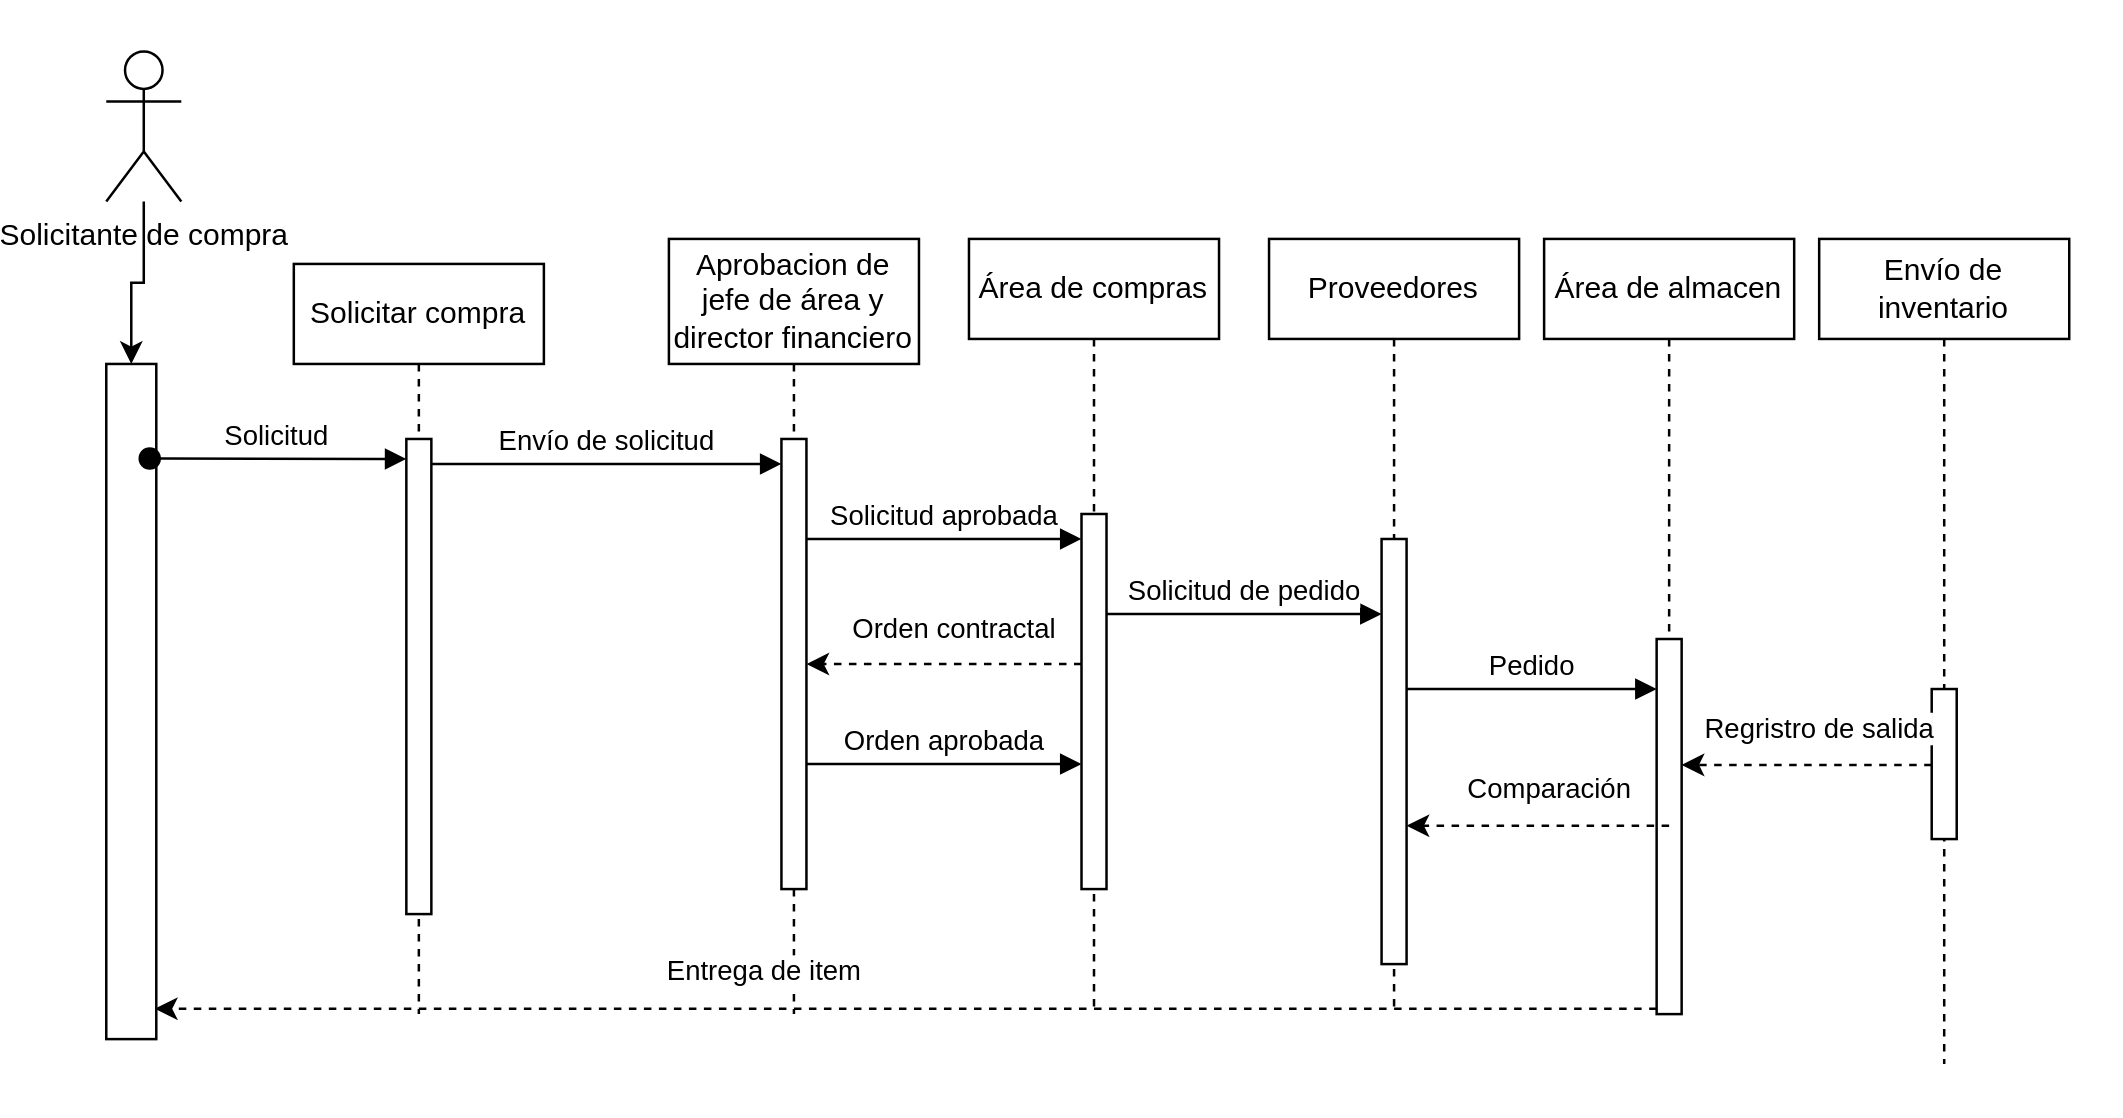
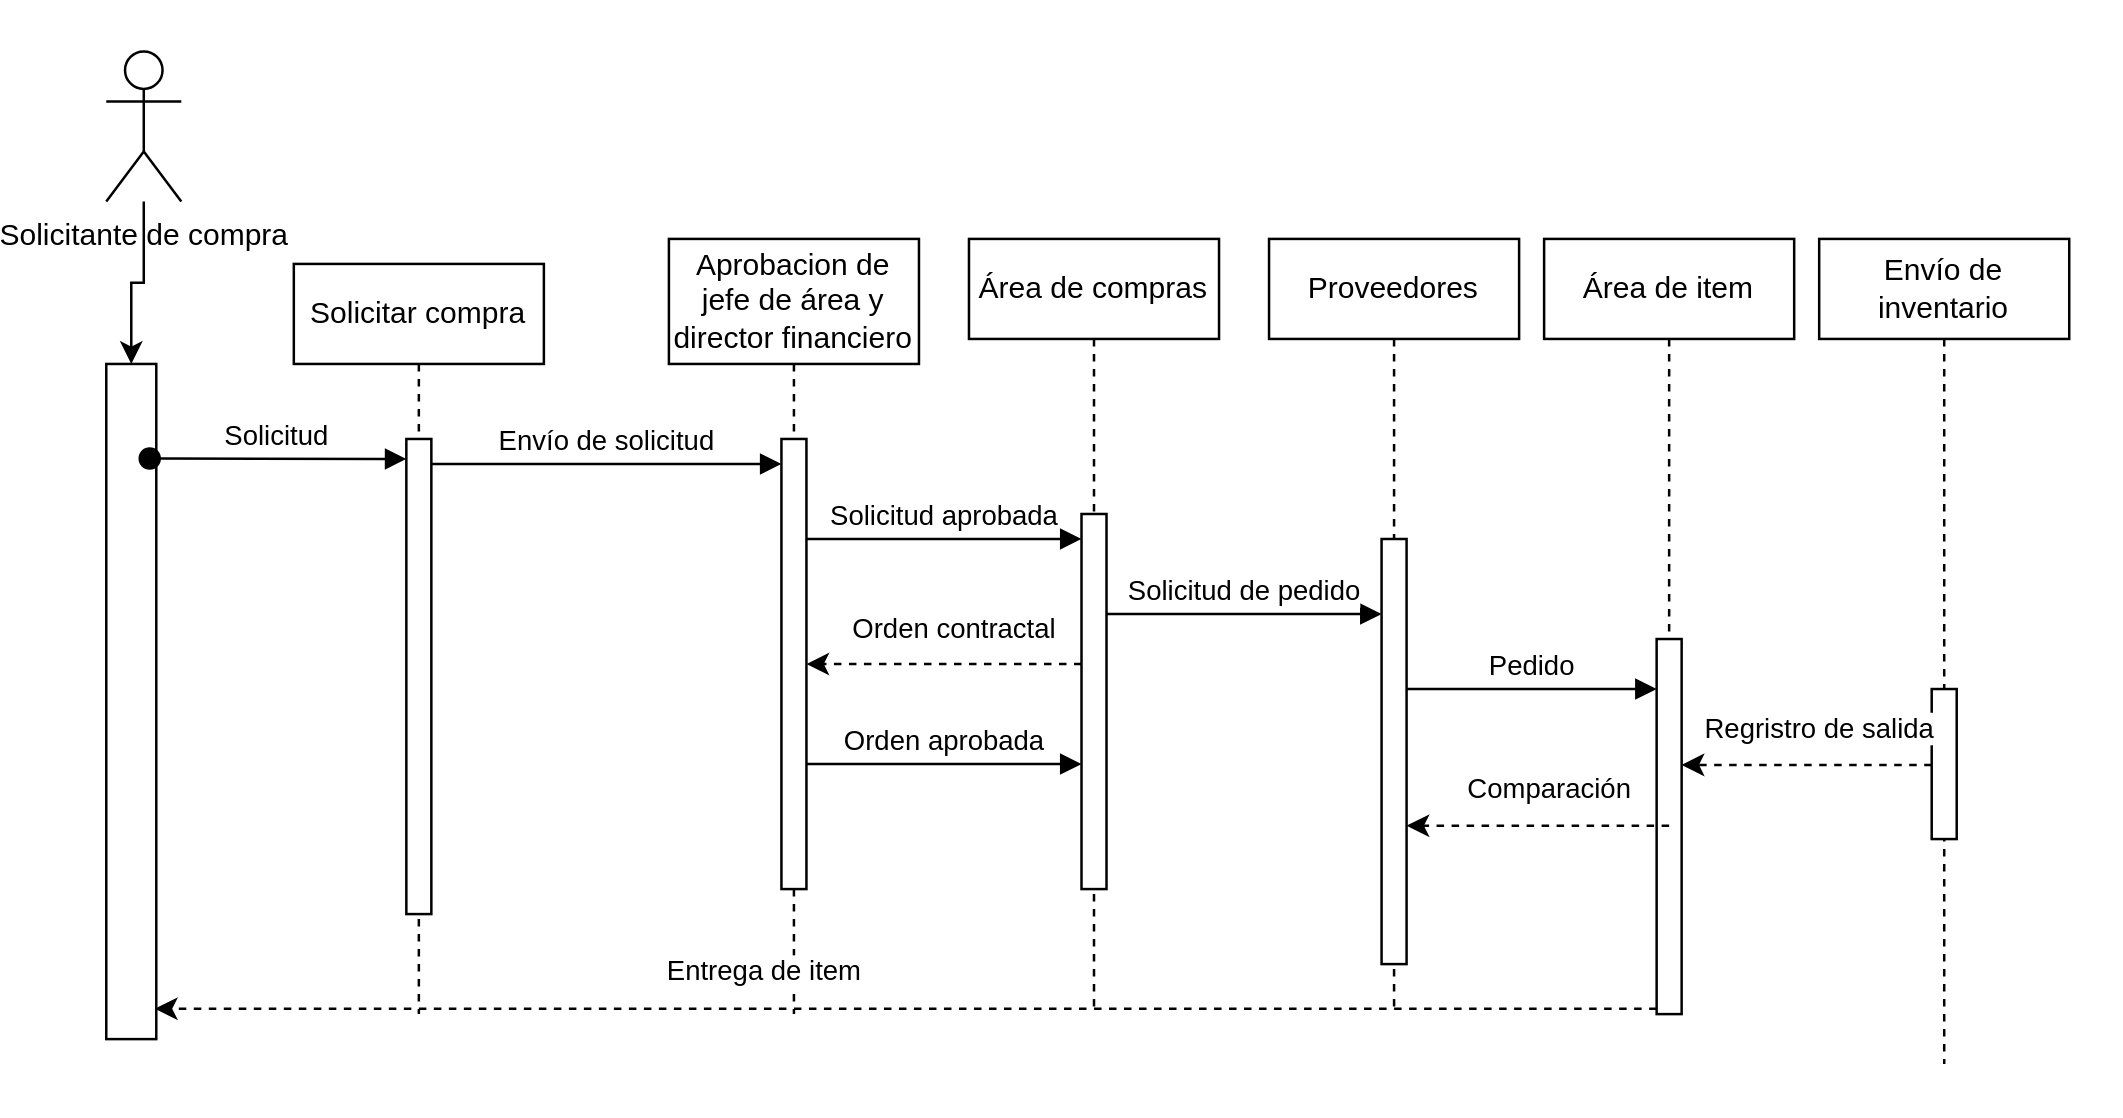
- <mxCell id="20" value="Área de almacen" style="shape=umlLifeline;perimeter=lifelinePerimeter;whiteSpace=wrap;html=1;container=0;dropTarget=0;collapsible=0;recursiveResize=0;outlineConnect=0;portConstraint=eastwest;newEdgeStyle={&quot;edgeStyle&quot;:&quot;elbowEdgeStyle&quot;,&quot;elbow&quot;:&quot;vertical&quot;,&quot;curved&quot;:0,&quot;rounded&quot;:0};" vertex="1" parent="1"><mxGeometry x="595" y="95" width="100" height="310" as="geometry" /></mxCell>
+ <mxCell id="20" value="Área de item" style="shape=umlLifeline;perimeter=lifelinePerimeter;whiteSpace=wrap;html=1;container=0;dropTarget=0;collapsible=0;recursiveResize=0;outlineConnect=0;portConstraint=eastwest;newEdgeStyle={&quot;edgeStyle&quot;:&quot;elbowEdgeStyle&quot;,&quot;elbow&quot;:&quot;vertical&quot;,&quot;curved&quot;:0,&quot;rounded&quot;:0};" vertex="1" parent="1"><mxGeometry x="595" y="95" width="100" height="310" as="geometry" /></mxCell>
